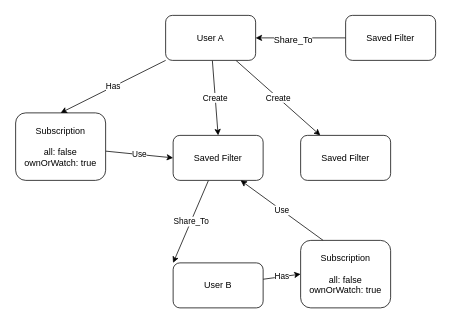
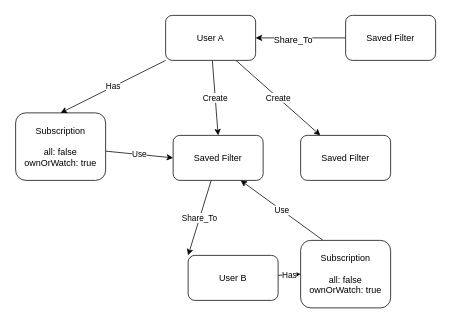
- <mxCell id="16" value="User B" style="rounded=1;whiteSpace=wrap;html=1;" vertex="1" parent="1"><mxGeometry x="230" y="350" width="120" height="60" as="geometry" /></mxCell>
+ <mxCell id="16" value="User B" style="rounded=1;whiteSpace=wrap;html=1;" vertex="1" parent="1"><mxGeometry x="250" y="340" width="120" height="60" as="geometry" /></mxCell>
